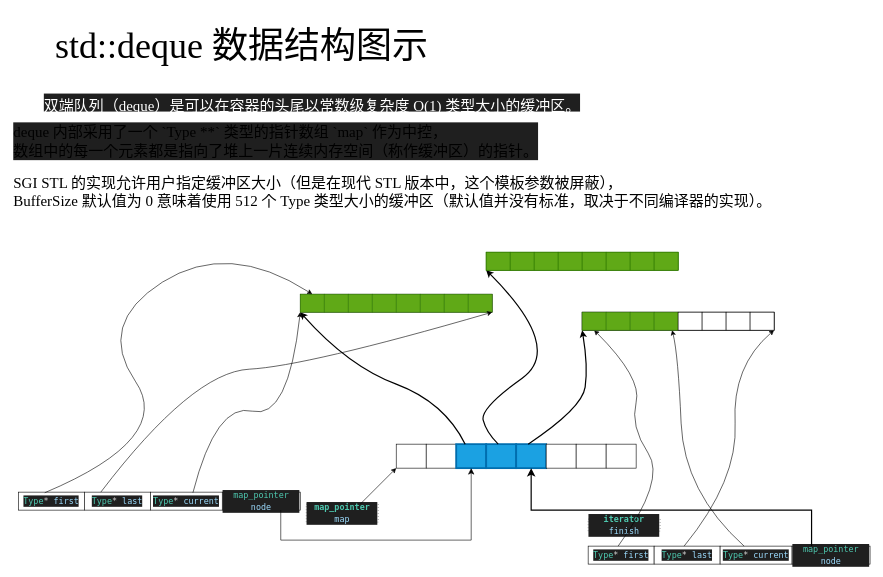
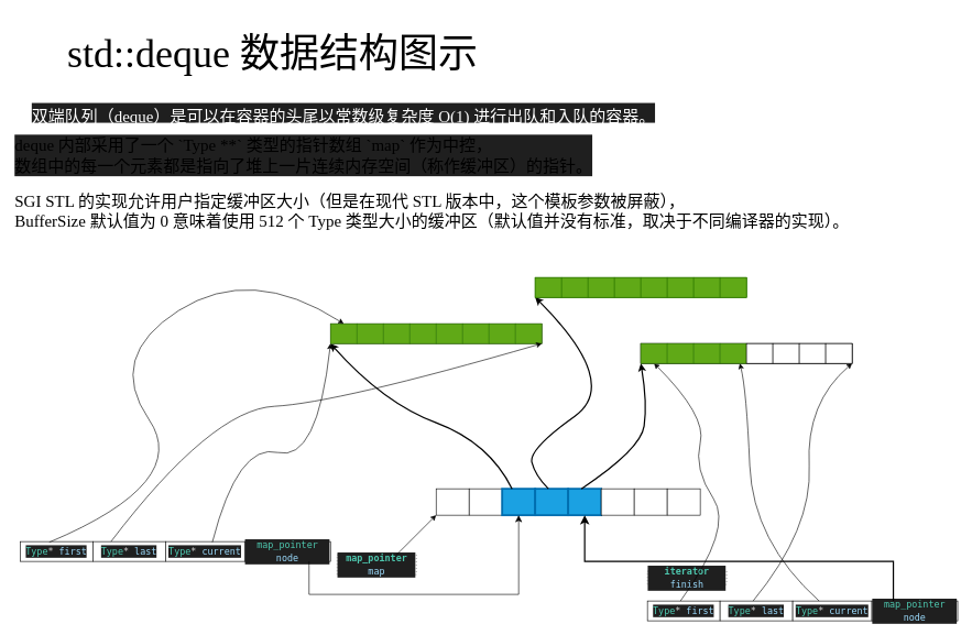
- <mxCell id="51" value="&lt;font style=&quot;font-size: 60px;&quot; face=&quot;Lucida Console&quot;&gt;std::deque 数据结构图示&lt;/font&gt;" style="text;html=1;strokeColor=none;fillColor=none;align=center;verticalAlign=middle;whiteSpace=wrap;rounded=0;strokeWidth=1;" parent="1" vertex="1"><mxGeometry x="20" y="20" width="765" height="110" as="geometry" /></mxCell>
+ <mxCell id="51" value="&lt;font style=&quot;font-size: 60px;&quot; face=&quot;Lucida Console&quot;&gt;std::deque 数据结构图示&lt;/font&gt;" style="text;html=1;strokeColor=none;fillColor=none;align=center;verticalAlign=middle;whiteSpace=wrap;rounded=0;strokeWidth=1;" parent="1" vertex="1"><mxGeometry x="30" y="25" width="765" height="110" as="geometry" /></mxCell>
- <mxCell id="52" value="&lt;div style=&quot;background-color: rgb(31, 31, 31); line-height: 19px;&quot;&gt;&lt;font color=&quot;#ffffff&quot; style=&quot;font-size: 25px;&quot;&gt;双端队列（deque）是可以在容器的头尾以常数级复杂度 O(1) 类型大小的缓冲区。&lt;/font&gt;&lt;br&gt;&lt;/div&gt;" style="text;html=1;strokeColor=none;fillColor=none;align=center;verticalAlign=middle;whiteSpace=wrap;rounded=0;strokeWidth=1;fontFamily=Lucida Console;fontSize=60;" parent="1" vertex="1"><mxGeometry x="20" y="150" width="1000" height="40" as="geometry" /></mxCell>
+ <mxCell id="52" value="&lt;div style=&quot;background-color: rgb(31, 31, 31); line-height: 19px;&quot;&gt;&lt;font color=&quot;#ffffff&quot; style=&quot;font-size: 25px;&quot;&gt;双端队列（deque）是可以在容器的头尾以常数级复杂度 O(1) 进行出队和入队的容器。&lt;/font&gt;&lt;br&gt;&lt;/div&gt;" style="text;html=1;strokeColor=none;fillColor=none;align=center;verticalAlign=middle;whiteSpace=wrap;rounded=0;strokeWidth=1;fontFamily=Lucida Console;fontSize=60;" parent="1" vertex="1"><mxGeometry x="20" y="150" width="1000" height="40" as="geometry" /></mxCell>
